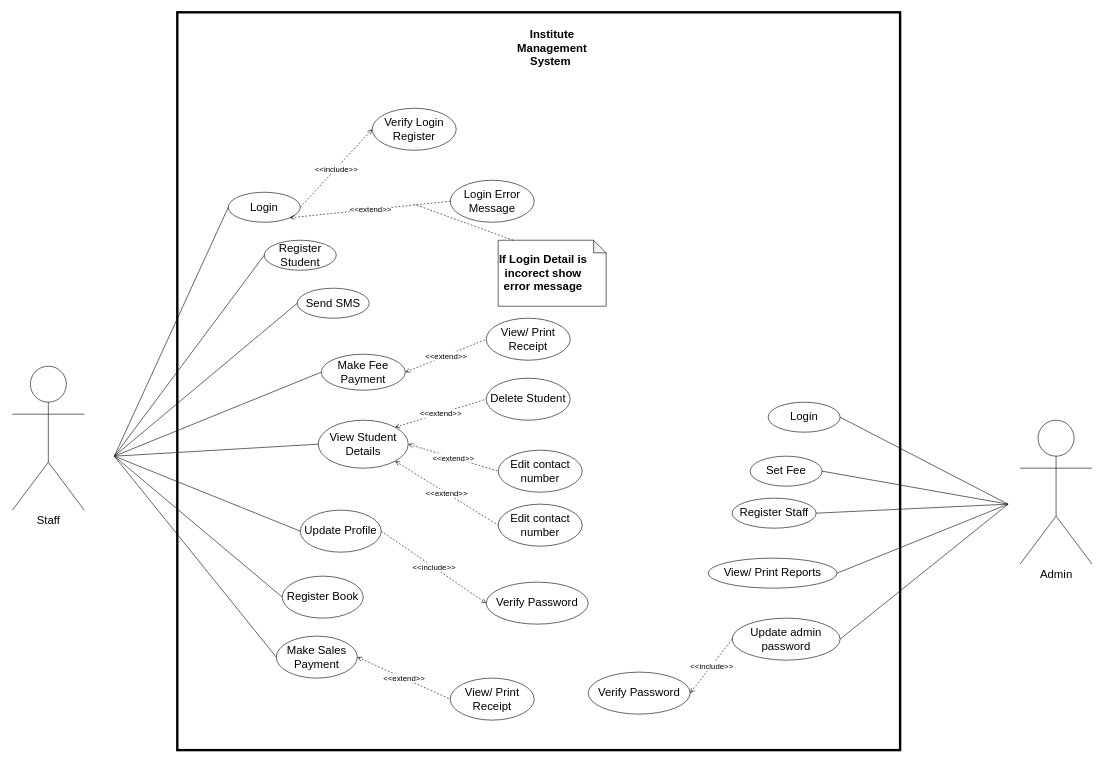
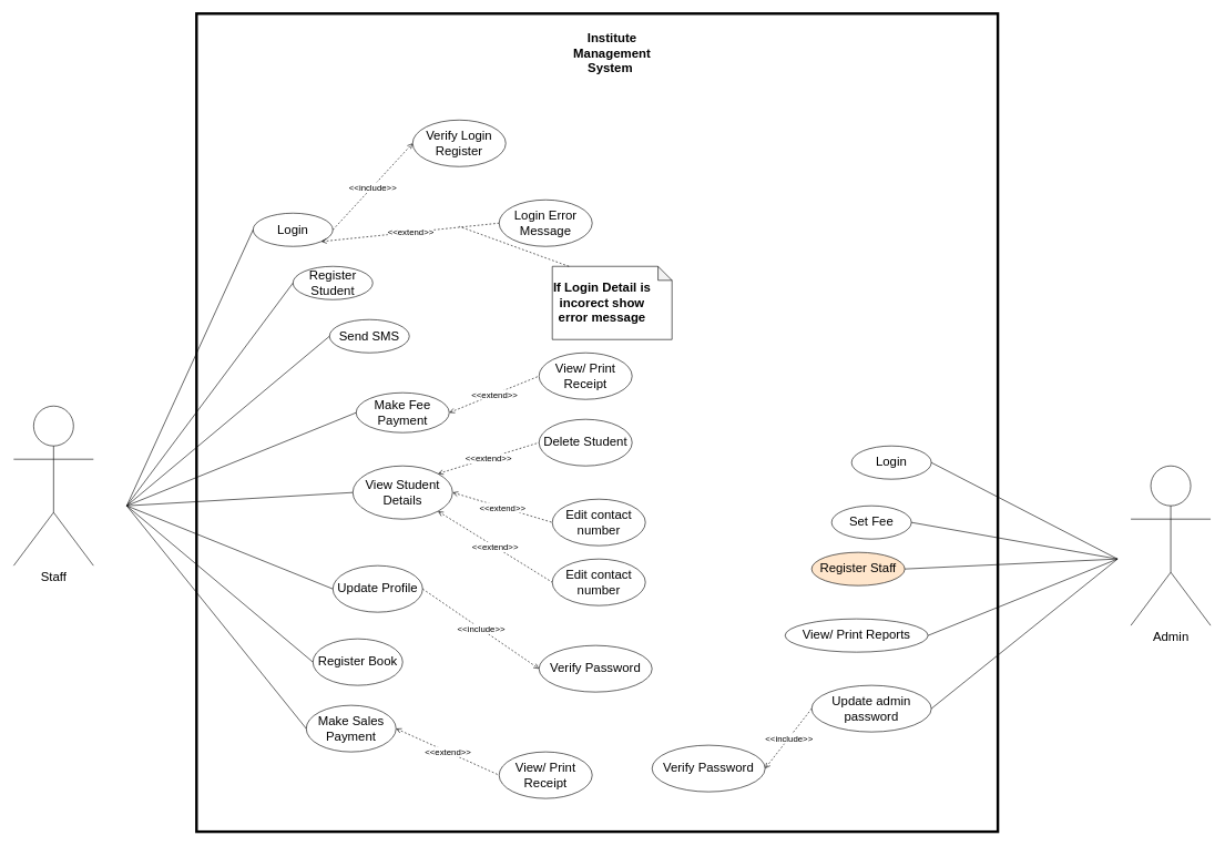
- <mxCell id="14" value="Register Staff" style="ellipse;whiteSpace=wrap;html=1;fontSize=19;" vertex="1" parent="1"><mxGeometry x="1220" y="830" width="140" height="50" as="geometry" /></mxCell>
+ <mxCell id="14" value="Register Staff" style="ellipse;whiteSpace=wrap;html=1;fontSize=19;fillColor=#ffe6cc;" vertex="1" parent="1"><mxGeometry x="1220" y="830" width="140" height="50" as="geometry" /></mxCell>
